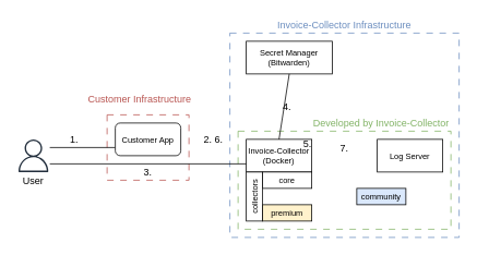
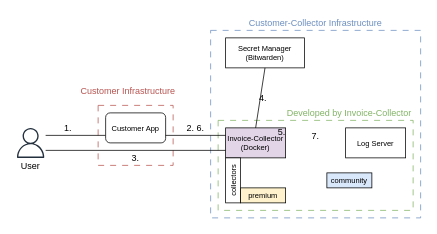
- <mxCell id="27" value="Invoice-Collector Infrastructure" style="text;strokeColor=none;align=center;fillColor=none;verticalAlign=middle;rounded=0;fontColor=#6C8EBF;" parent="1" vertex="1"><mxGeometry x="280" y="20" width="280" height="20" as="geometry" /></mxCell>
+ <mxCell id="27" value="Customer-Collector Infrastructure" style="text;strokeColor=none;align=center;fillColor=none;verticalAlign=middle;rounded=0;fontColor=#6C8EBF;" parent="1" vertex="1"><mxGeometry x="280" y="20" width="280" height="20" as="geometry" /></mxCell>
+ <mxCell id="17" style="edgeStyle=none;html=1;exitX=0;exitY=0.25;exitDx=0;exitDy=0;endArrow=none;endFill=0;entryX=1;entryY=0.75;entryDx=0;entryDy=0;" parent="1" source="9" target="8" edge="1"><mxGeometry relative="1" as="geometry"><mxPoint x="310" y="210" as="sourcePoint" /><mxPoint x="70" y="210" as="targetPoint" /></mxGeometry></mxCell>
- <mxCell id="9" value="Invoice-Collector&lt;div&gt;(Docker)&lt;/div&gt;" style="whiteSpace=wrap;html=1;fontSize=10;" parent="1" vertex="1"><mxGeometry x="300" y="170" width="80" height="40" as="geometry" /></mxCell>
+ <mxCell id="9" value="Invoice-Collector&lt;div&gt;(Docker)&lt;/div&gt;" style="whiteSpace=wrap;html=1;fontSize=10;fillColor=#e1d5e7;" parent="1" vertex="1"><mxGeometry x="300" y="170" width="80" height="40" as="geometry" /></mxCell>
- <mxCell id="11" value="core" style="whiteSpace=wrap;html=1;fontSize=10;" parent="1" vertex="1"><mxGeometry x="320" y="210" width="60" height="20" as="geometry" /></mxCell>
